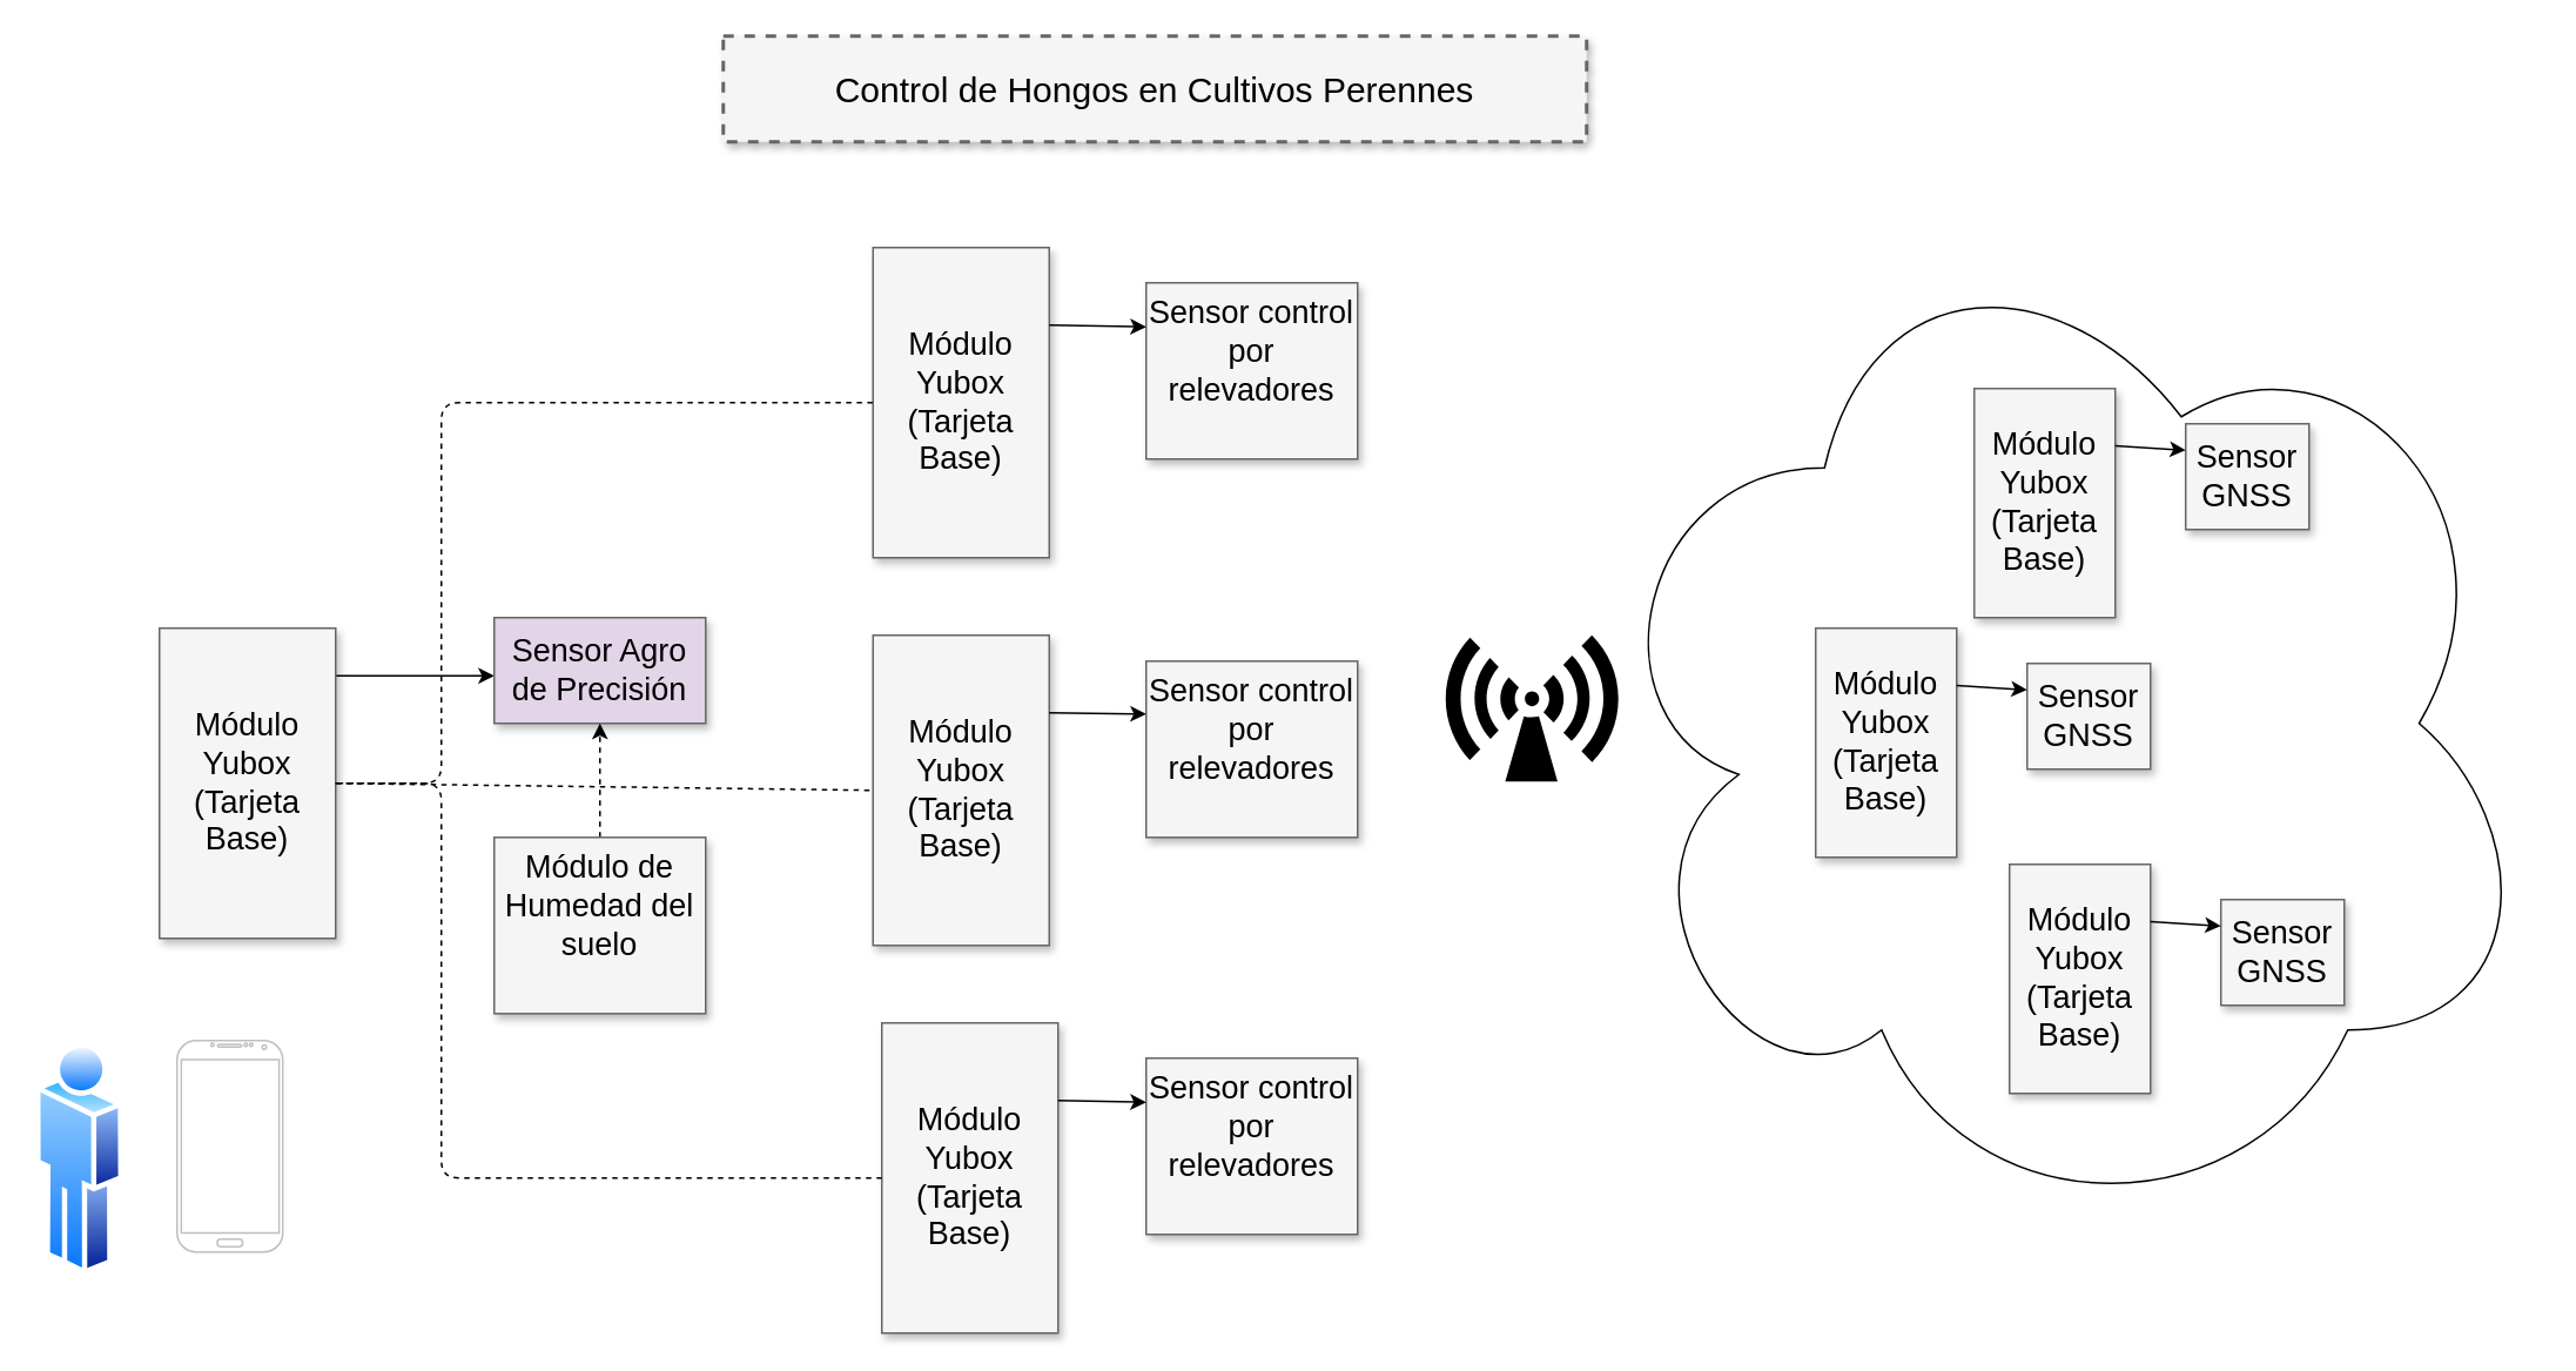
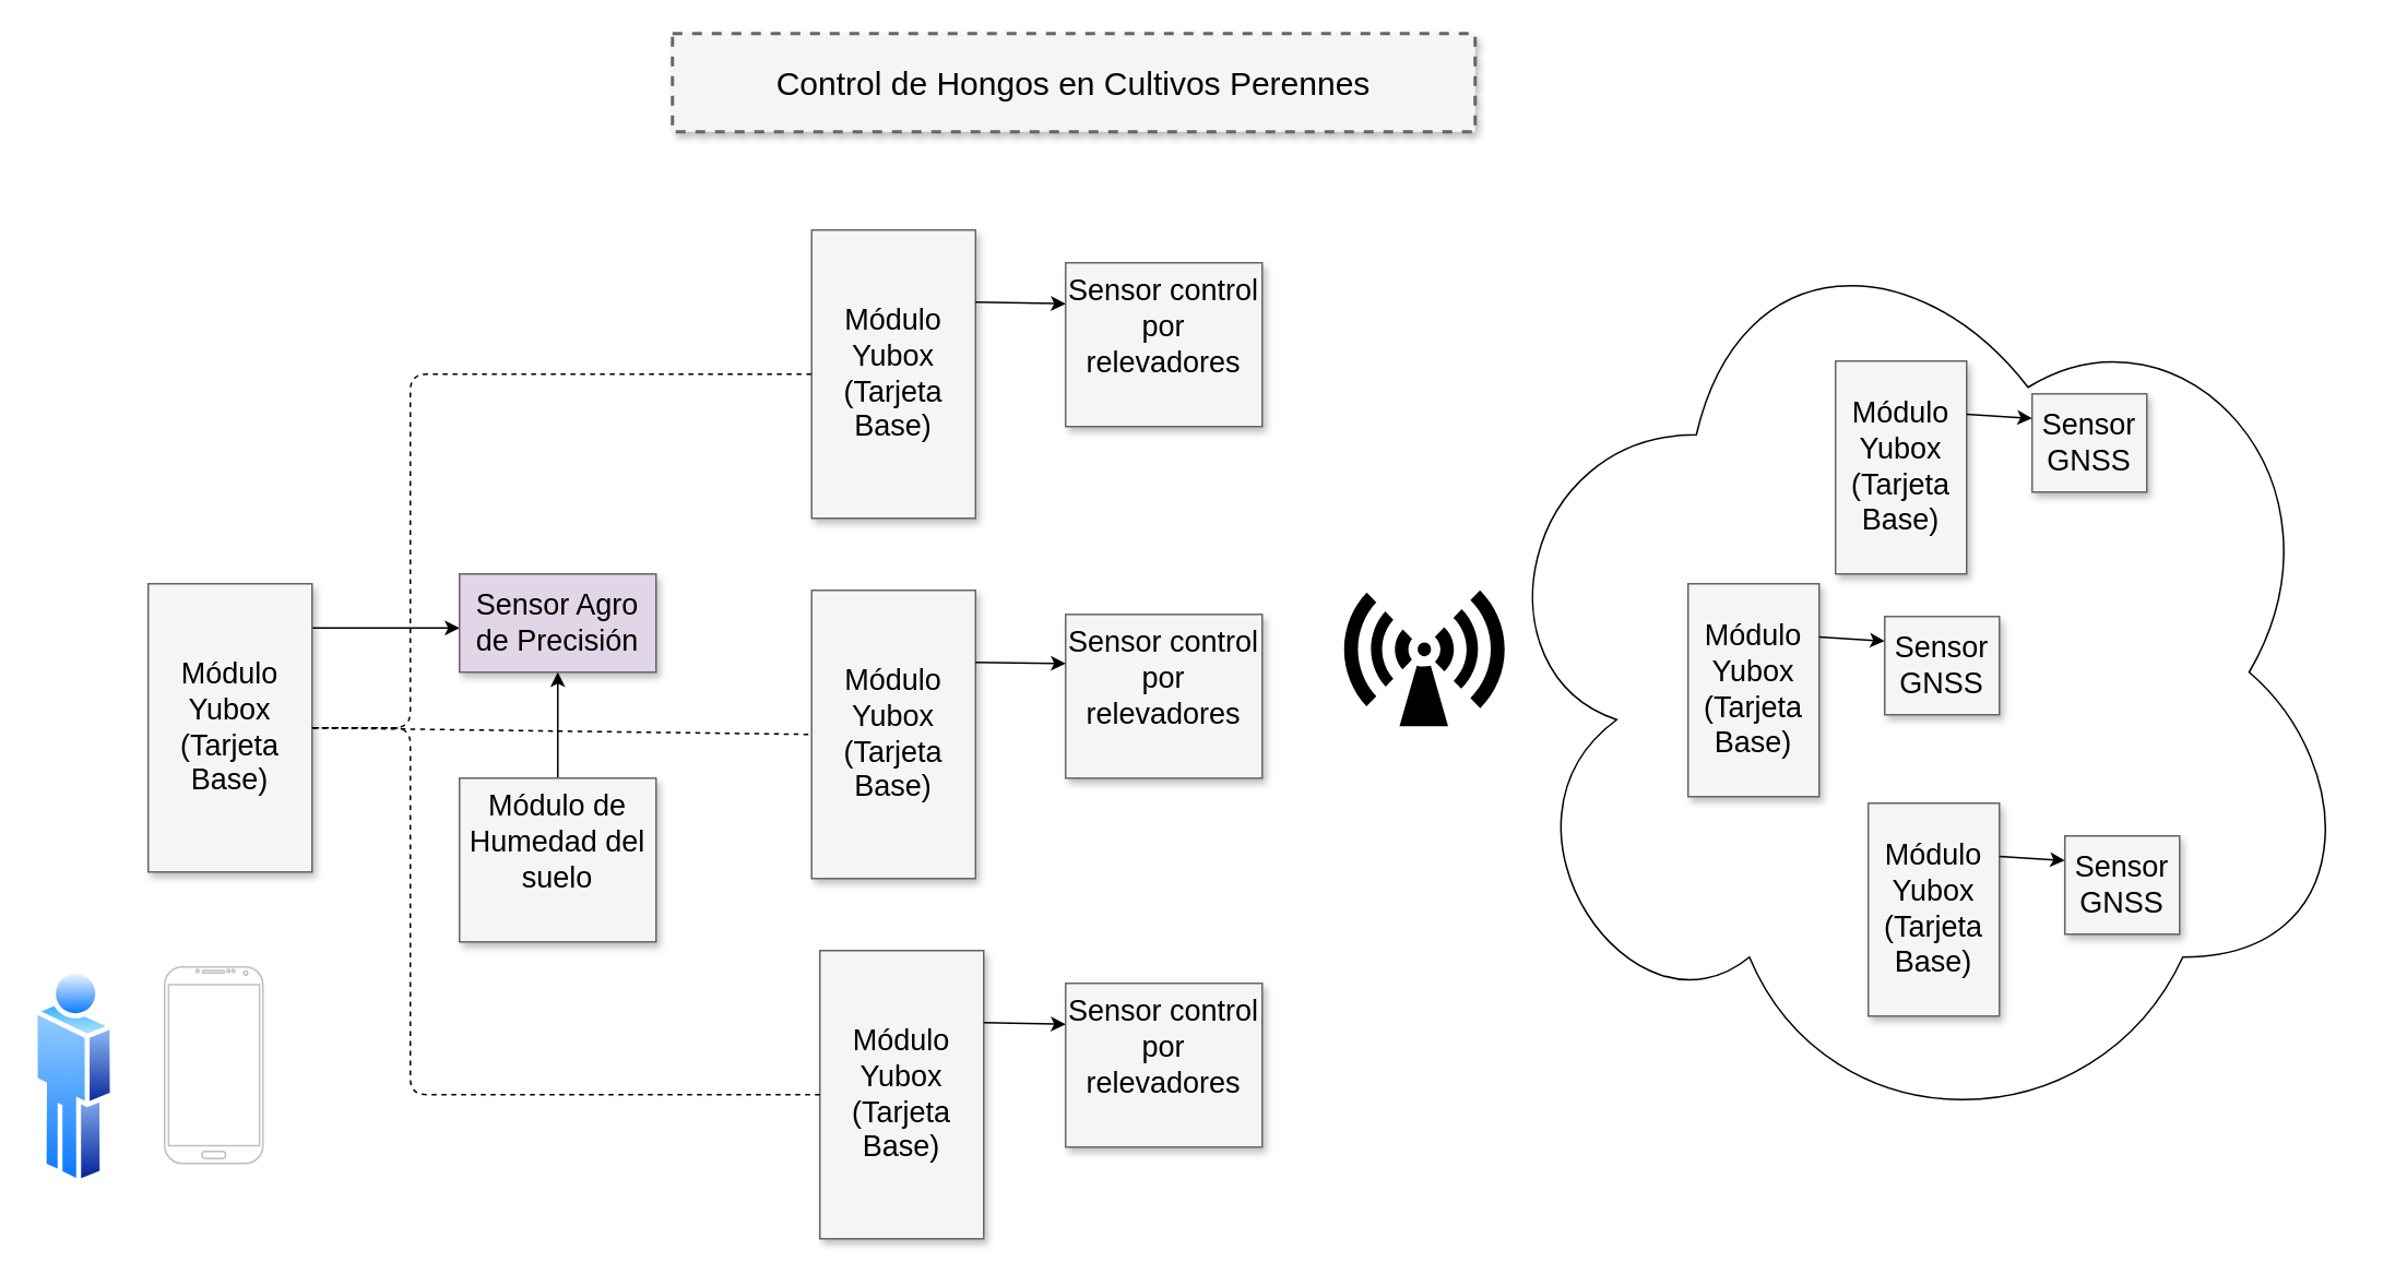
- <mxCell id="7" style="edgeStyle=elbowEdgeStyle;rounded=0;html=1;startArrow=none;startFill=0;jettySize=auto;orthogonalLoop=1;fontSize=18;elbow=vertical;entryX=0.5;entryY=1;entryDx=0;entryDy=0;dashed=1;" parent="1" source="8" target="6" edge="1"><mxGeometry relative="1" as="geometry" /></mxCell>
+ <mxCell id="7" style="edgeStyle=elbowEdgeStyle;rounded=0;html=1;startArrow=none;startFill=0;jettySize=auto;orthogonalLoop=1;fontSize=18;elbow=vertical;entryX=0.5;entryY=1;entryDx=0;entryDy=0;" parent="1" source="8" target="6" edge="1"><mxGeometry relative="1" as="geometry" /></mxCell>
